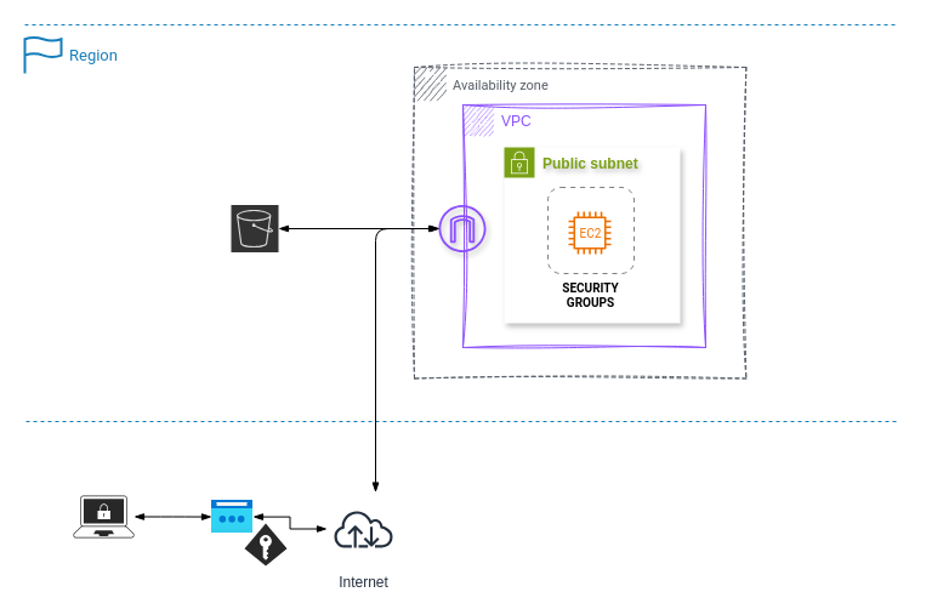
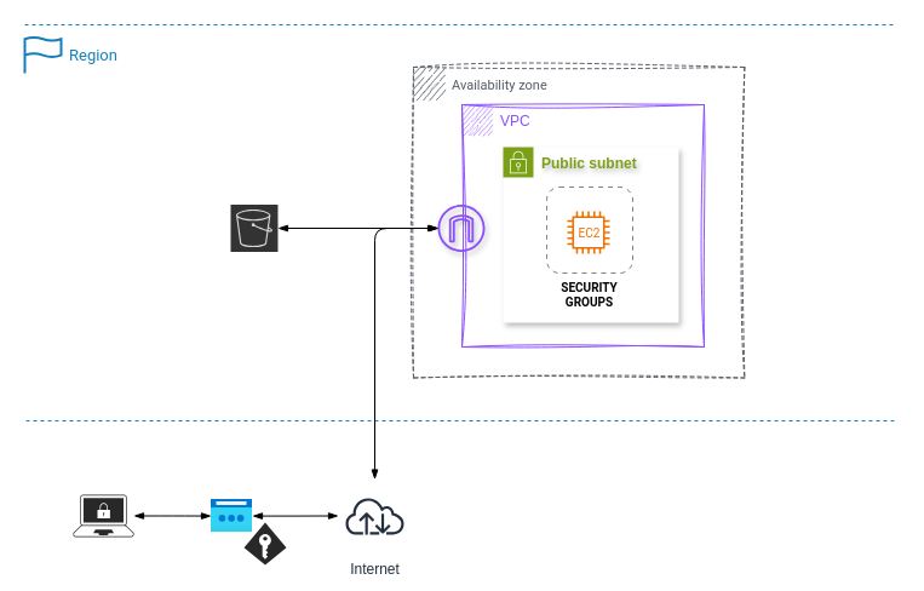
- <mxCell id="14" value="Internet" style="sketch=0;outlineConnect=0;fontColor=#232F3E;gradientColor=none;strokeColor=#232F3E;fillColor=#ffffff;dashed=0;verticalLabelPosition=bottom;verticalAlign=top;align=center;html=1;fontSize=12;fontStyle=0;aspect=fixed;shape=mxgraph.aws4.resourceIcon;resIcon=mxgraph.aws4.internet;" parent="1" vertex="1"><mxGeometry x="269" y="405.5" width="60" height="60" as="geometry" /></mxCell>
+ <mxCell id="14" value="Internet" style="sketch=0;outlineConnect=0;fontColor=#232F3E;gradientColor=none;strokeColor=#232F3E;fillColor=#ffffff;dashed=0;verticalLabelPosition=bottom;verticalAlign=top;align=center;html=1;fontSize=12;fontStyle=0;aspect=fixed;shape=mxgraph.aws4.resourceIcon;resIcon=mxgraph.aws4.internet;" parent="1" vertex="1"><mxGeometry x="279" y="395.5" width="60" height="60" as="geometry" /></mxCell>
